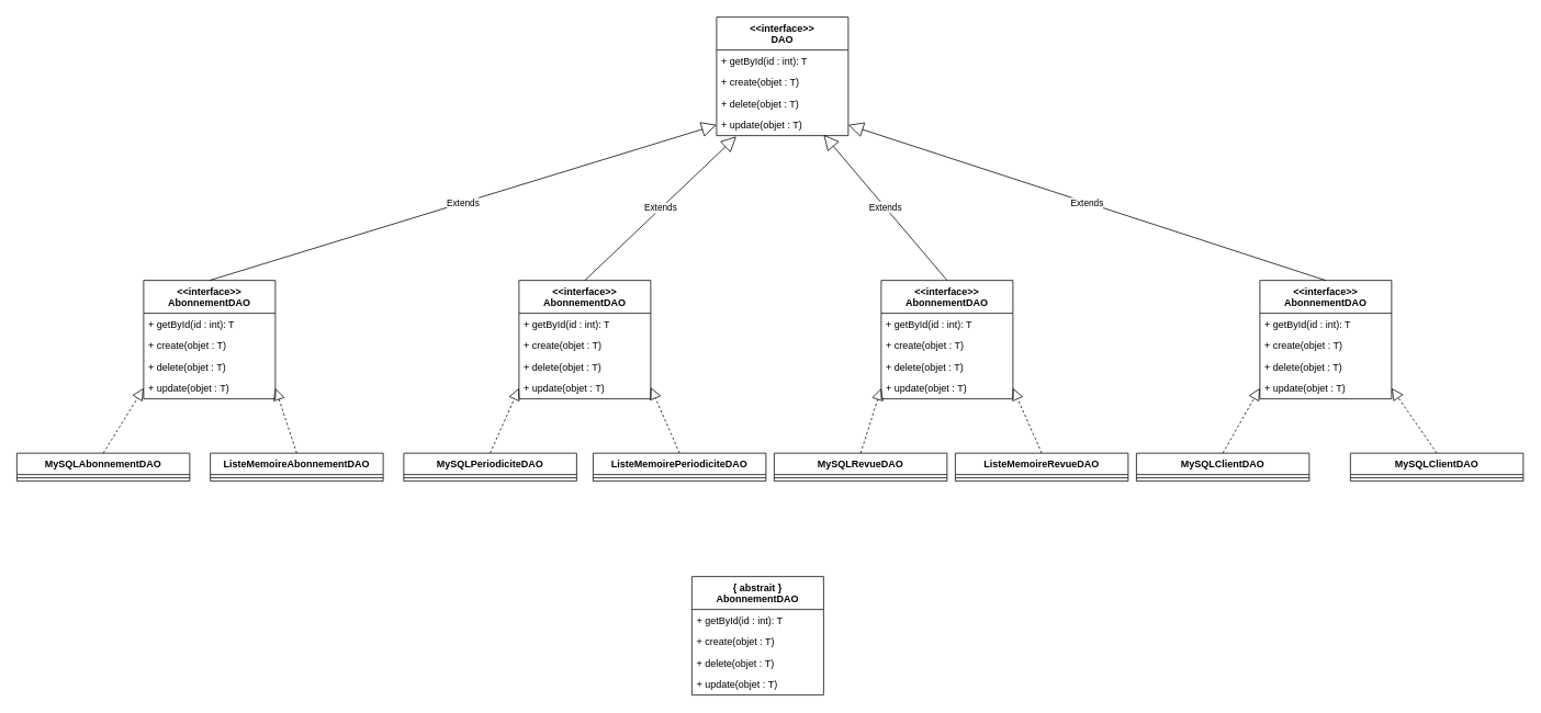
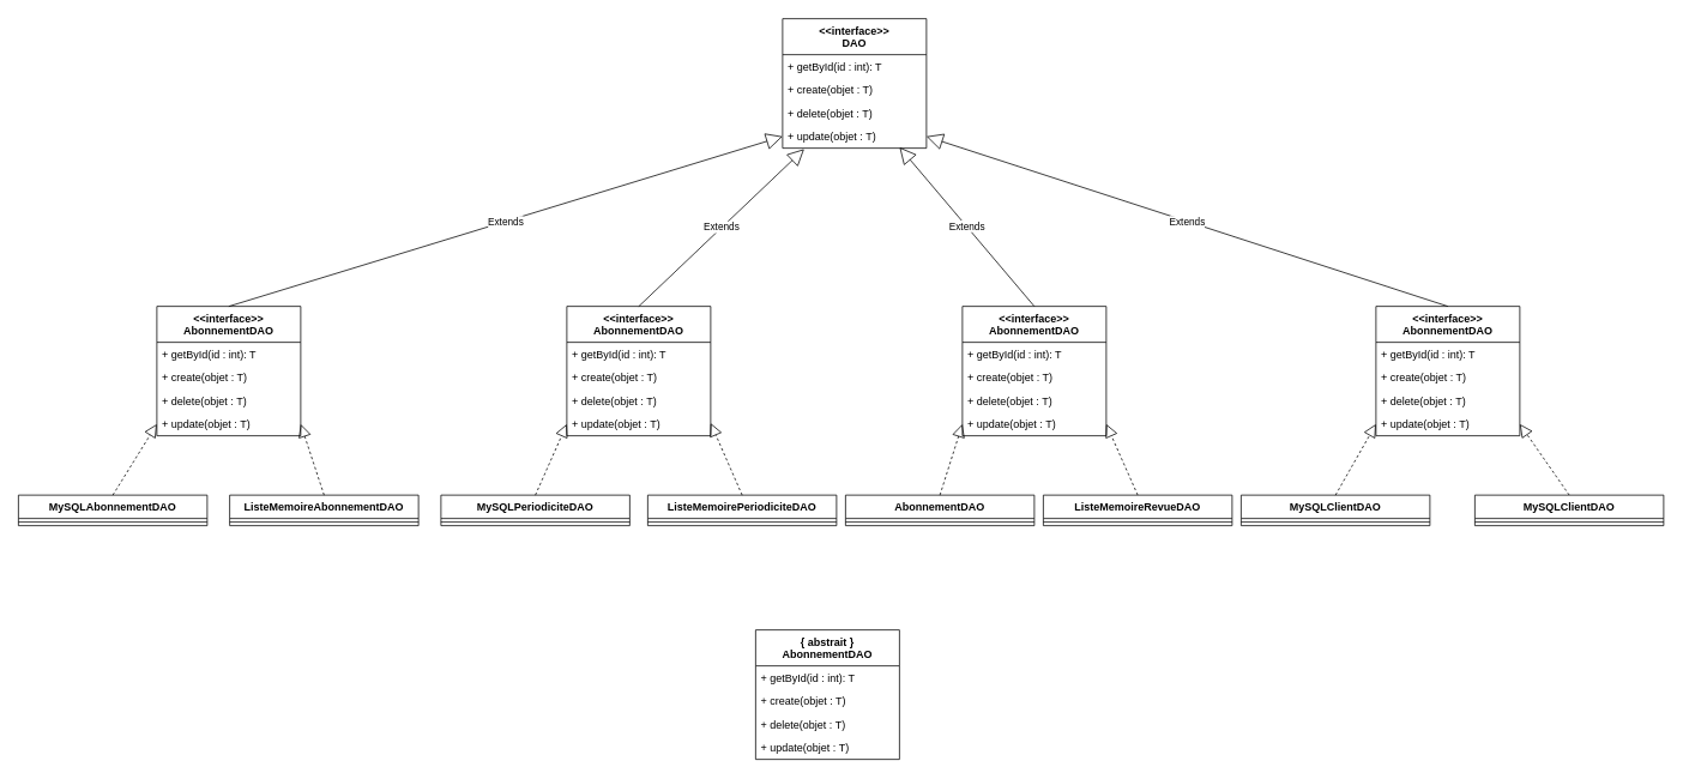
- <mxCell id="9" value="MySQLRevueDAO" style="swimlane;fontStyle=1;align=center;verticalAlign=top;childLayout=stackLayout;horizontal=1;startSize=26;horizontalStack=0;resizeParent=1;resizeParentMax=0;resizeLast=0;collapsible=1;marginBottom=0;" vertex="1" parent="1"><mxGeometry x="940" y="550" width="210" height="34" as="geometry" /></mxCell>
+ <mxCell id="9" value="AbonnementDAO" style="swimlane;fontStyle=1;align=center;verticalAlign=top;childLayout=stackLayout;horizontal=1;startSize=26;horizontalStack=0;resizeParent=1;resizeParentMax=0;resizeLast=0;collapsible=1;marginBottom=0;" vertex="1" parent="1"><mxGeometry x="940" y="550" width="210" height="34" as="geometry" /></mxCell>
